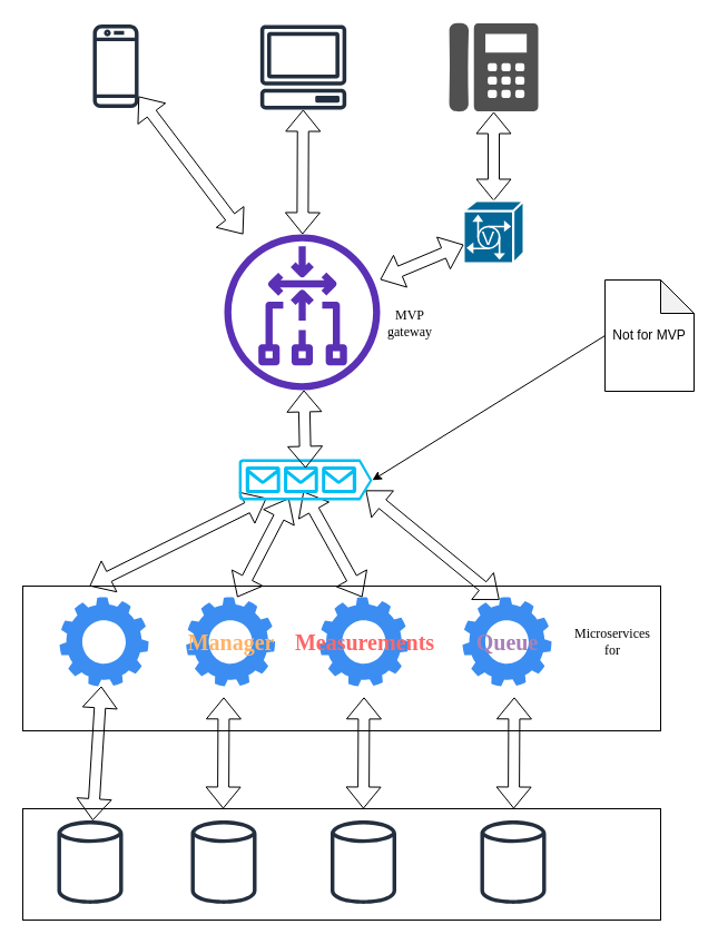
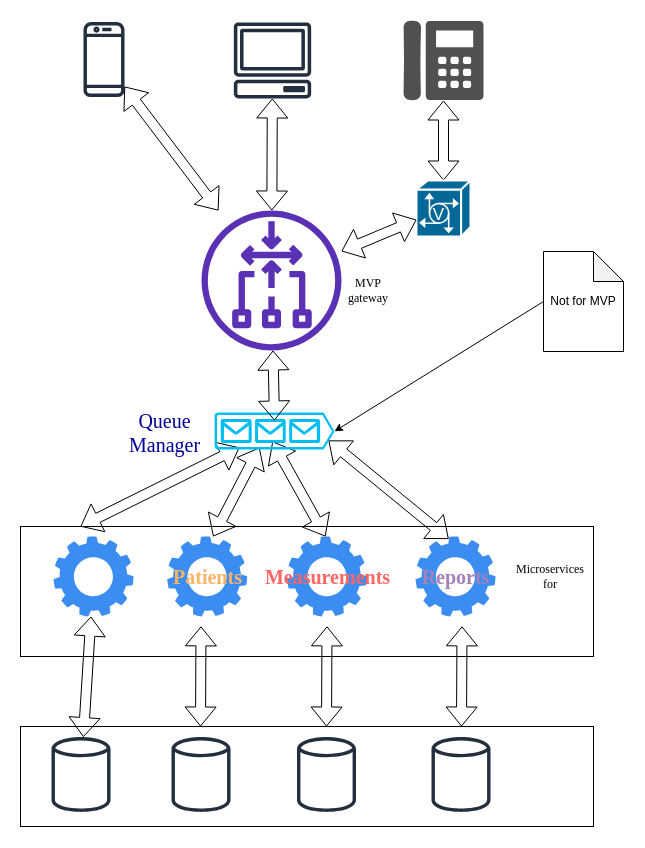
+ <mxCell id="38" value="Queue &lt;br&gt;Manager" style="text;html=1;align=center;verticalAlign=middle;resizable=0;points=[];autosize=1;strokeColor=none;fontSize=20;fontFamily=Tahoma;fontColor=#000099;" parent="36" vertex="1"><mxGeometry width="90" height="50" as="geometry" /></mxCell>
- <mxCell id="33" value="&lt;font style=&quot;font-size: 20px;&quot;&gt;Manager&lt;br style=&quot;font-size: 20px;&quot;&gt;&lt;/font&gt;" style="text;html=1;align=center;verticalAlign=middle;resizable=0;points=[];autosize=1;strokeColor=none;fontFamily=Tahoma;fontSize=20;fontColor=#FFB366;fontStyle=1" parent="1" vertex="1"><mxGeometry x="156.66" y="561" width="100" height="30" as="geometry" /></mxCell>
+ <mxCell id="33" value="&lt;font style=&quot;font-size: 20px;&quot;&gt;Patients&lt;br style=&quot;font-size: 20px;&quot;&gt;&lt;/font&gt;" style="text;html=1;align=center;verticalAlign=middle;resizable=0;points=[];autosize=1;strokeColor=none;fontFamily=Tahoma;fontSize=20;fontColor=#FFB366;fontStyle=1" parent="1" vertex="1"><mxGeometry x="156.66" y="561" width="100" height="30" as="geometry" /></mxCell>
- <mxCell id="35" value="&lt;font style=&quot;font-size: 20px;&quot;&gt;&lt;font color=&quot;#a680b8&quot; style=&quot;font-size: 20px;&quot;&gt;Queue&lt;/font&gt;&lt;br style=&quot;font-size: 20px;&quot;&gt;&lt;/font&gt;" style="text;html=1;align=center;verticalAlign=middle;resizable=0;points=[];autosize=1;strokeColor=none;fontFamily=Tahoma;fontSize=20;fontColor=#FFB366;fontStyle=1" parent="1" vertex="1"><mxGeometry x="409.99" y="561" width="90" height="30" as="geometry" /></mxCell>
+ <mxCell id="35" value="&lt;font style=&quot;font-size: 20px;&quot;&gt;&lt;font color=&quot;#a680b8&quot; style=&quot;font-size: 20px;&quot;&gt;Reports&lt;/font&gt;&lt;br style=&quot;font-size: 20px;&quot;&gt;&lt;/font&gt;" style="text;html=1;align=center;verticalAlign=middle;resizable=0;points=[];autosize=1;strokeColor=none;fontFamily=Tahoma;fontSize=20;fontColor=#FFB366;fontStyle=1" parent="1" vertex="1"><mxGeometry x="409.99" y="561" width="90" height="30" as="geometry" /></mxCell>
